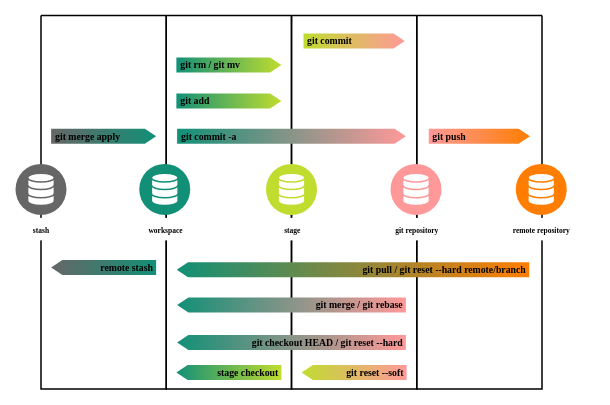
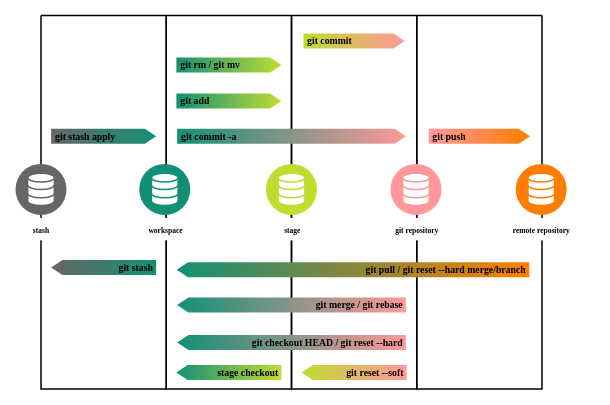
- <mxCell id="8" value="&lt;pre&gt;&lt;font style=&quot;font-size: 13px;&quot; face=&quot;Verdana&quot;&gt;&lt;b&gt; git merge apply&lt;/b&gt;&lt;/font&gt;&lt;/pre&gt;" style="html=1;shadow=0;dashed=0;align=left;verticalAlign=middle;shape=mxgraph.arrows2.arrow;dy=0;dx=15;notch=0;rounded=0;glass=0;sketch=0;strokeColor=none;fillColor=#129077;gradientColor=#666666;gradientDirection=west;" vertex="1" parent="3"><mxGeometry x="13.5" y="151" width="140" height="20" as="geometry" /></mxCell>
+ <mxCell id="8" value="&lt;pre&gt;&lt;font style=&quot;font-size: 13px;&quot; face=&quot;Verdana&quot;&gt;&lt;b&gt; git stash apply&lt;/b&gt;&lt;/font&gt;&lt;/pre&gt;" style="html=1;shadow=0;dashed=0;align=left;verticalAlign=middle;shape=mxgraph.arrows2.arrow;dy=0;dx=15;notch=0;rounded=0;glass=0;sketch=0;strokeColor=none;fillColor=#129077;gradientColor=#666666;gradientDirection=west;" vertex="1" parent="3"><mxGeometry x="13.5" y="151" width="140" height="20" as="geometry" /></mxCell>
- <mxCell id="9" value="&lt;pre&gt;&lt;font face=&quot;Verdana&quot;&gt;&lt;span style=&quot;font-size: 13px;&quot;&gt;&lt;b&gt;remote stash &lt;/b&gt;&lt;/span&gt;&lt;/font&gt;&lt;/pre&gt;" style="html=1;shadow=0;dashed=0;align=right;verticalAlign=middle;shape=mxgraph.arrows2.arrow;dy=0;dx=15;notch=0;rounded=0;glass=0;sketch=0;direction=west;strokeColor=none;fillColor=#666666;gradientColor=#129077;gradientDirection=west;" vertex="1" parent="3"><mxGeometry x="13.5" y="326" width="140" height="20" as="geometry" /></mxCell>
+ <mxCell id="9" value="&lt;pre&gt;&lt;font face=&quot;Verdana&quot;&gt;&lt;span style=&quot;font-size: 13px;&quot;&gt;&lt;b&gt;git stash &lt;/b&gt;&lt;/span&gt;&lt;/font&gt;&lt;/pre&gt;" style="html=1;shadow=0;dashed=0;align=right;verticalAlign=middle;shape=mxgraph.arrows2.arrow;dy=0;dx=15;notch=0;rounded=0;glass=0;sketch=0;direction=west;strokeColor=none;fillColor=#666666;gradientColor=#129077;gradientDirection=west;" vertex="1" parent="3"><mxGeometry x="13.5" y="326" width="140" height="20" as="geometry" /></mxCell>
- <mxCell id="33" value="&lt;pre&gt;&lt;font face=&quot;Verdana&quot;&gt;&lt;span style=&quot;font-size: 13px;&quot;&gt;&lt;b&gt;  git pull / git reset --hard remote/branch &lt;/b&gt;&lt;/span&gt;&lt;/font&gt;&lt;/pre&gt;" style="html=1;shadow=0;dashed=0;align=right;verticalAlign=middle;shape=mxgraph.arrows2.arrow;dy=0;dx=15;notch=0;rounded=0;glass=0;sketch=0;direction=west;strokeColor=none;fillColor=#129077;gradientColor=#FF7E01;gradientDirection=west;" vertex="1" parent="28"><mxGeometry x="-320" y="329" width="470" height="20" as="geometry" /></mxCell>
+ <mxCell id="33" value="&lt;pre&gt;&lt;font face=&quot;Verdana&quot;&gt;&lt;span style=&quot;font-size: 13px;&quot;&gt;&lt;b&gt;  git pull / git reset --hard merge/branch &lt;/b&gt;&lt;/span&gt;&lt;/font&gt;&lt;/pre&gt;" style="html=1;shadow=0;dashed=0;align=right;verticalAlign=middle;shape=mxgraph.arrows2.arrow;dy=0;dx=15;notch=0;rounded=0;glass=0;sketch=0;direction=west;strokeColor=none;fillColor=#129077;gradientColor=#FF7E01;gradientDirection=west;" vertex="1" parent="28"><mxGeometry x="-320" y="329" width="470" height="20" as="geometry" /></mxCell>
